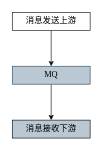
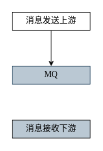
- <mxCell id="4" style="edgeStyle=orthogonalEdgeStyle;rounded=0;orthogonalLoop=1;jettySize=auto;html=1;exitX=0.5;exitY=1;exitDx=0;exitDy=0;fontFamily=Verdana;fontSize=14;" edge="1" parent="1" source="5" target="6"><mxGeometry relative="1" as="geometry" /></mxCell>
